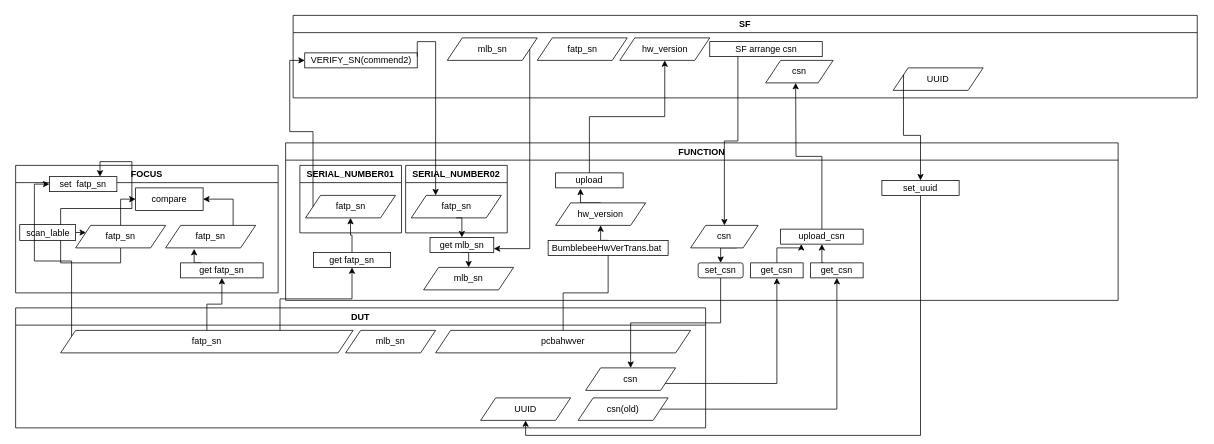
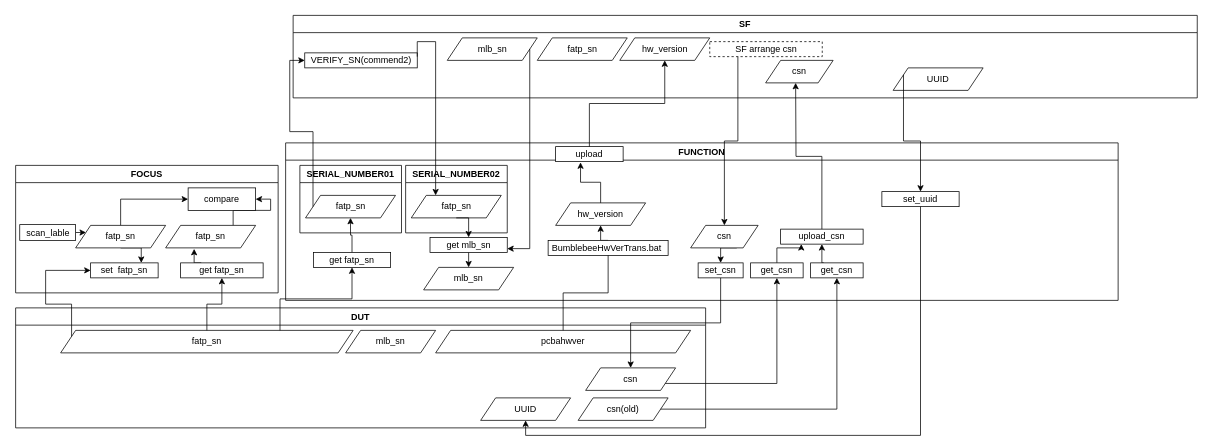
- <mxCell id="17" value="SF arrange csn" style="rounded=0;whiteSpace=wrap;html=1;" vertex="1" parent="12"><mxGeometry x="555.5" y="35" width="150" height="20" as="geometry" /></mxCell>
+ <mxCell id="17" value="SF arrange csn" style="rounded=0;whiteSpace=wrap;html=1;dashed=1;" vertex="1" parent="12"><mxGeometry x="555.5" y="35" width="150" height="20" as="geometry" /></mxCell>
- <mxCell id="45" value="upload" style="rounded=0;whiteSpace=wrap;html=1;" vertex="1" parent="30"><mxGeometry x="360" y="40" width="90" height="20" as="geometry" /></mxCell>
+ <mxCell id="45" value="upload" style="rounded=0;whiteSpace=wrap;html=1;" vertex="1" parent="30"><mxGeometry x="360" y="5" width="90" height="20" as="geometry" /></mxCell>
- <mxCell id="3" value="set&amp;nbsp; fatp_sn" style="rounded=0;whiteSpace=wrap;html=1;" vertex="1" parent="2"><mxGeometry x="45" y="15" width="90" height="20" as="geometry" /></mxCell>
+ <mxCell id="3" value="set&amp;nbsp; fatp_sn" style="rounded=0;whiteSpace=wrap;html=1;" vertex="1" parent="2"><mxGeometry x="100" y="130" width="90" height="20" as="geometry" /></mxCell>
- <mxCell id="48" value="set_uuid" style="rounded=0;whiteSpace=wrap;html=1;" vertex="1" parent="30"><mxGeometry x="795" y="50" width="103" height="20" as="geometry" /></mxCell>
+ <mxCell id="48" value="set_uuid" style="rounded=0;whiteSpace=wrap;html=1;" vertex="1" parent="30"><mxGeometry x="795" y="65" width="103" height="20" as="geometry" /></mxCell>
- <mxCell id="11" value="compare" style="rounded=0;whiteSpace=wrap;html=1;" vertex="1" parent="2"><mxGeometry x="160" y="30" width="90" height="30" as="geometry" /></mxCell>
+ <mxCell id="11" value="compare" style="rounded=0;whiteSpace=wrap;html=1;" vertex="1" parent="2"><mxGeometry x="230" y="30" width="90" height="30" as="geometry" /></mxCell>
- <mxCell id="38" value="get mlb_sn" style="rounded=0;whiteSpace=wrap;html=1;" vertex="1" parent="30"><mxGeometry x="192.5" y="126" width="85" height="20" as="geometry" /></mxCell>
+ <mxCell id="38" value="get mlb_sn" style="rounded=0;whiteSpace=wrap;html=1;" vertex="1" parent="30"><mxGeometry x="192.5" y="126" width="103" height="20" as="geometry" /></mxCell>
- <mxCell id="47" value="set_csn" style="whiteSpace=wrap;html=1;rounded=1;" vertex="1" parent="30"><mxGeometry x="550" y="160" width="60" height="20" as="geometry" /></mxCell>
+ <mxCell id="47" value="set_csn" style="rounded=0;whiteSpace=wrap;html=1;" vertex="1" parent="30"><mxGeometry x="550" y="160" width="60" height="20" as="geometry" /></mxCell>
